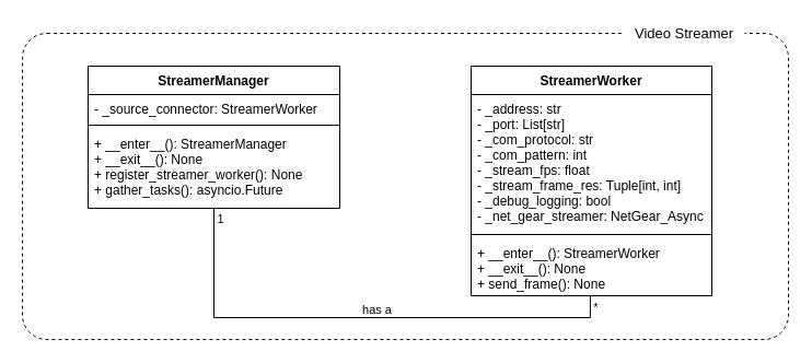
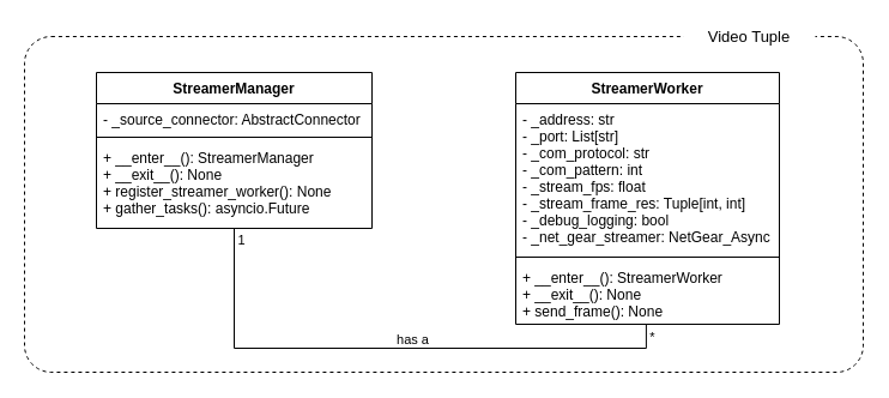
- <mxCell id="3" value="&lt;font style=&quot;font-size: 13px&quot;&gt;Video Streamer&lt;/font&gt;" style="text;html=1;strokeColor=none;align=center;verticalAlign=middle;whiteSpace=wrap;rounded=0;dashed=1;fillColor=#ffffff;" parent="1" vertex="1"><mxGeometry x="570" y="20" width="110" height="20" as="geometry" /></mxCell>
+ <mxCell id="3" value="&lt;font style=&quot;font-size: 13px&quot;&gt;Video Tuple&lt;/font&gt;" style="text;html=1;strokeColor=none;align=center;verticalAlign=middle;whiteSpace=wrap;rounded=0;dashed=1;fillColor=#ffffff;" parent="1" vertex="1"><mxGeometry x="570" y="20" width="110" height="20" as="geometry" /></mxCell>
- <mxCell id="13" value="- _source_connector: StreamerWorker&#10;" style="text;strokeColor=none;fillColor=none;align=left;verticalAlign=top;spacingLeft=4;spacingRight=4;overflow=hidden;rotatable=0;points=[[0,0.5],[1,0.5]];portConstraint=eastwest;" parent="12" vertex="1"><mxGeometry y="26" width="230" height="24" as="geometry" /></mxCell>
+ <mxCell id="13" value="- _source_connector: AbstractConnector&#10;" style="text;strokeColor=none;fillColor=none;align=left;verticalAlign=top;spacingLeft=4;spacingRight=4;overflow=hidden;rotatable=0;points=[[0,0.5],[1,0.5]];portConstraint=eastwest;" parent="12" vertex="1"><mxGeometry y="26" width="230" height="24" as="geometry" /></mxCell>
